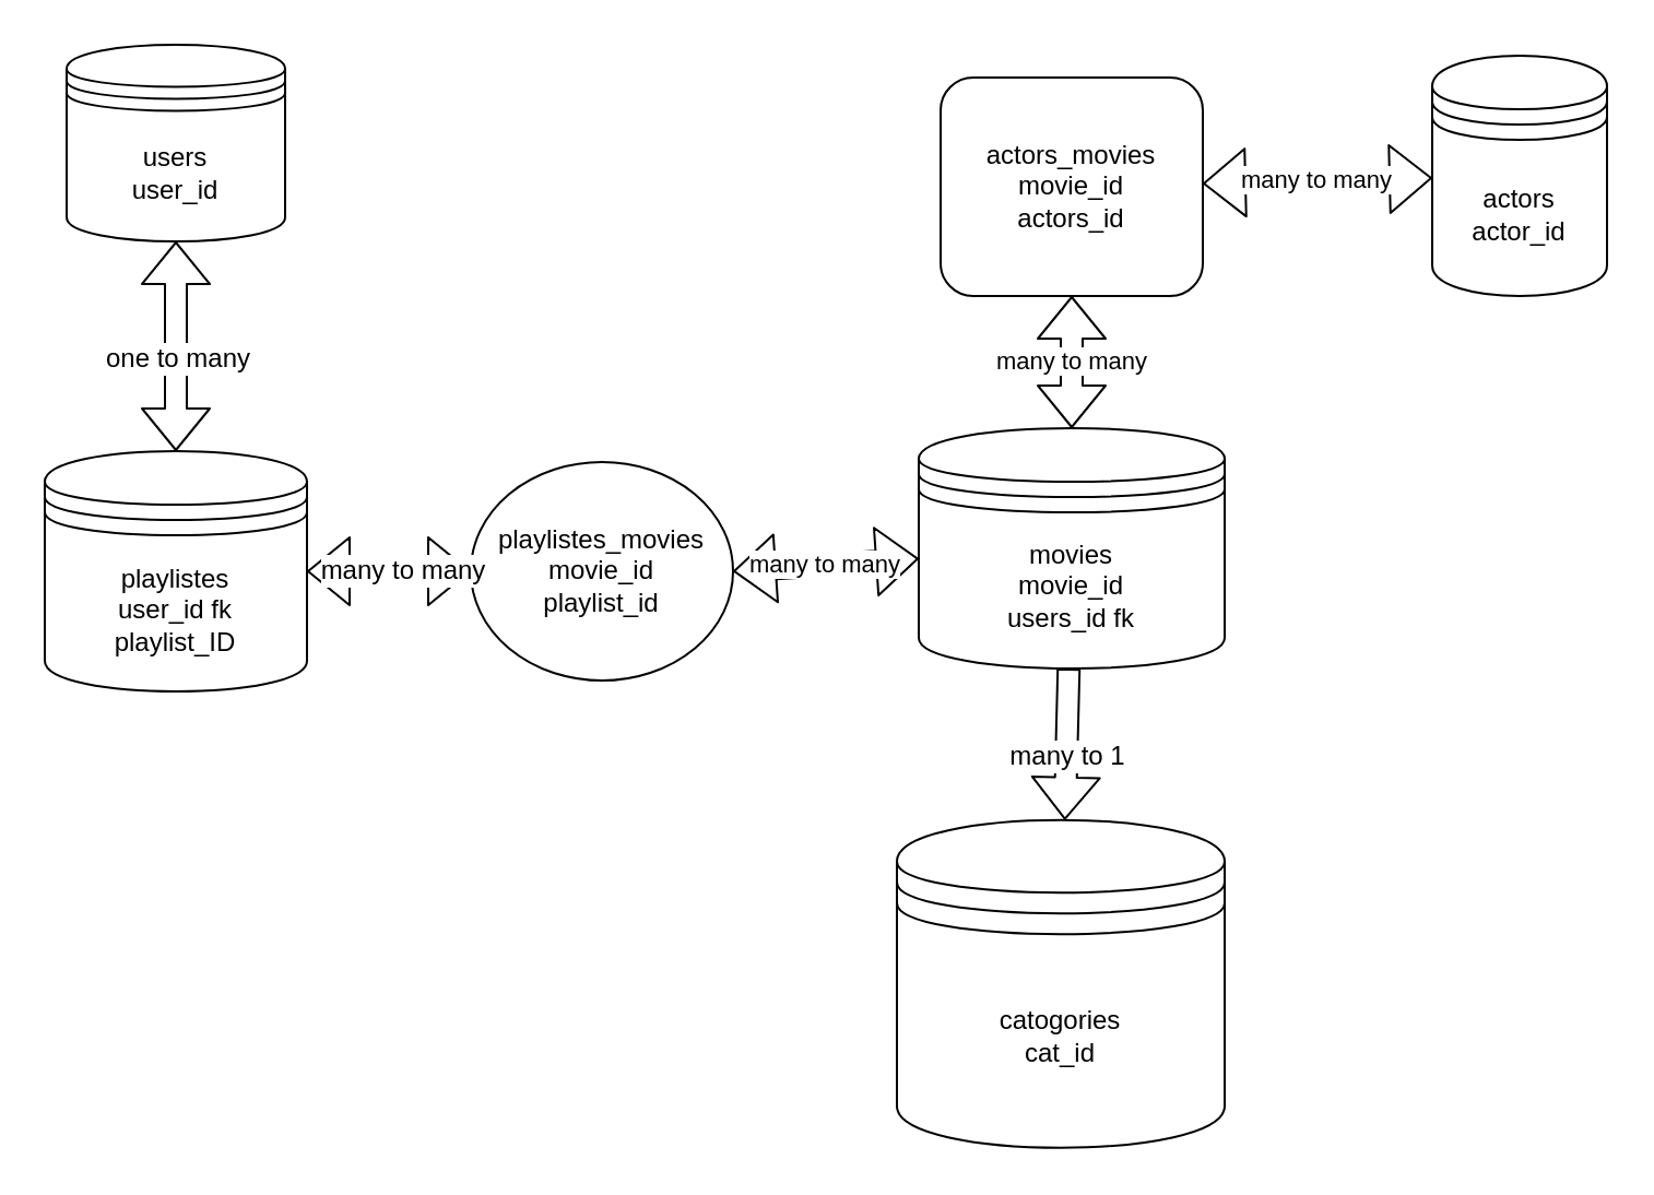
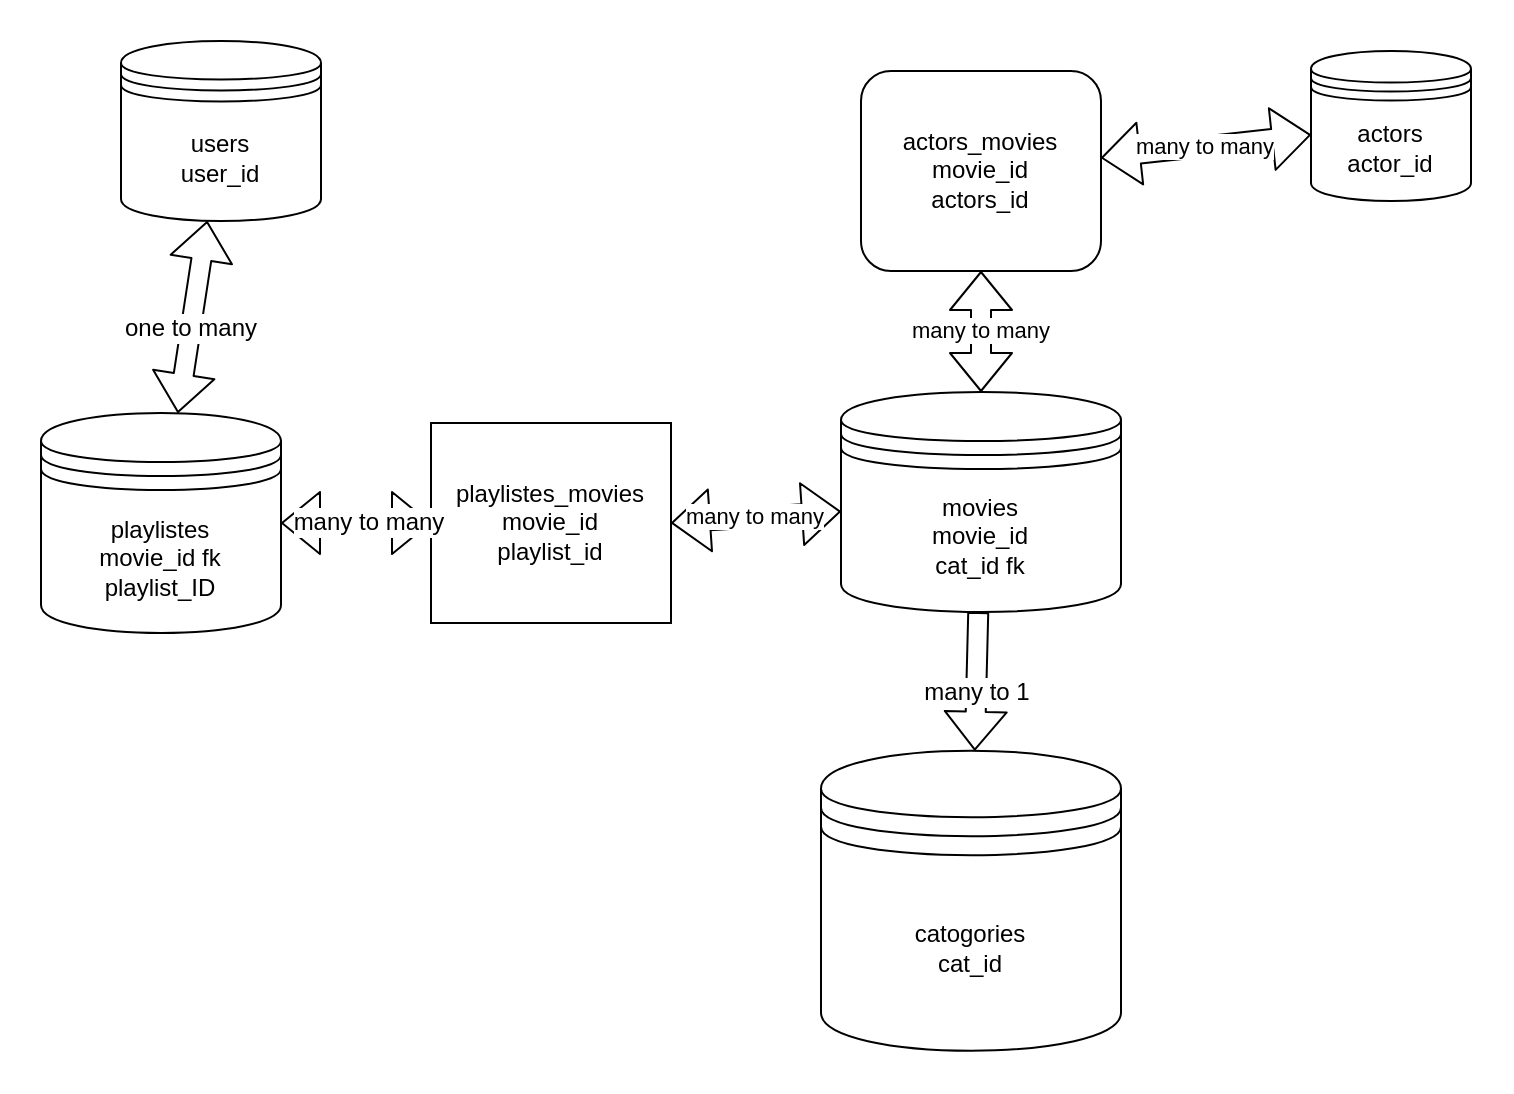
- <mxCell id="2" value="users&lt;br&gt;user_id" style="shape=datastore;whiteSpace=wrap;html=1;" vertex="1" parent="1"><mxGeometry x="30" y="20" width="100" height="90" as="geometry" /></mxCell>
+ <mxCell id="2" value="users&lt;br&gt;user_id" style="shape=datastore;whiteSpace=wrap;html=1;" vertex="1" parent="1"><mxGeometry x="60" y="20" width="100" height="90" as="geometry" /></mxCell>
- <mxCell id="6" value="actors&lt;br&gt;actor_id" style="shape=datastore;whiteSpace=wrap;html=1;" vertex="1" parent="1"><mxGeometry x="655" y="25" width="80" height="110" as="geometry" /></mxCell>
+ <mxCell id="6" value="actors&lt;br&gt;actor_id" style="shape=datastore;whiteSpace=wrap;html=1;" vertex="1" parent="1"><mxGeometry x="655" y="25" width="80" height="75" as="geometry" /></mxCell>
- <mxCell id="11" value="playlistes_movies&lt;br&gt;movie_id&lt;br&gt;playlist_id" style="ellipse;whiteSpace=wrap;html=1;" vertex="1" parent="1"><mxGeometry x="215" y="211" width="120" height="100" as="geometry" /></mxCell>
+ <mxCell id="11" value="playlistes_movies&lt;br&gt;movie_id&lt;br&gt;playlist_id" style="rounded=0;whiteSpace=wrap;html=1;" vertex="1" parent="1"><mxGeometry x="215" y="211" width="120" height="100" as="geometry" /></mxCell>
- <mxCell id="3" value="movies&lt;br&gt;movie_id&lt;br&gt;users_id fk" style="shape=datastore;whiteSpace=wrap;html=1;" vertex="1" parent="1"><mxGeometry x="420" y="195.5" width="140" height="110" as="geometry" /></mxCell>
+ <mxCell id="3" value="movies&lt;br&gt;movie_id&lt;br&gt;cat_id fk" style="shape=datastore;whiteSpace=wrap;html=1;" vertex="1" parent="1"><mxGeometry x="420" y="195.5" width="140" height="110" as="geometry" /></mxCell>
- <mxCell id="5" value="playlistes&lt;br&gt;user_id fk&lt;br&gt;playlist_ID" style="shape=datastore;whiteSpace=wrap;html=1;" vertex="1" parent="1"><mxGeometry x="20" y="206" width="120" height="110" as="geometry" /></mxCell>
+ <mxCell id="5" value="playlistes&lt;br&gt;movie_id fk&lt;br&gt;playlist_ID" style="shape=datastore;whiteSpace=wrap;html=1;" vertex="1" parent="1"><mxGeometry x="20" y="206" width="120" height="110" as="geometry" /></mxCell>
